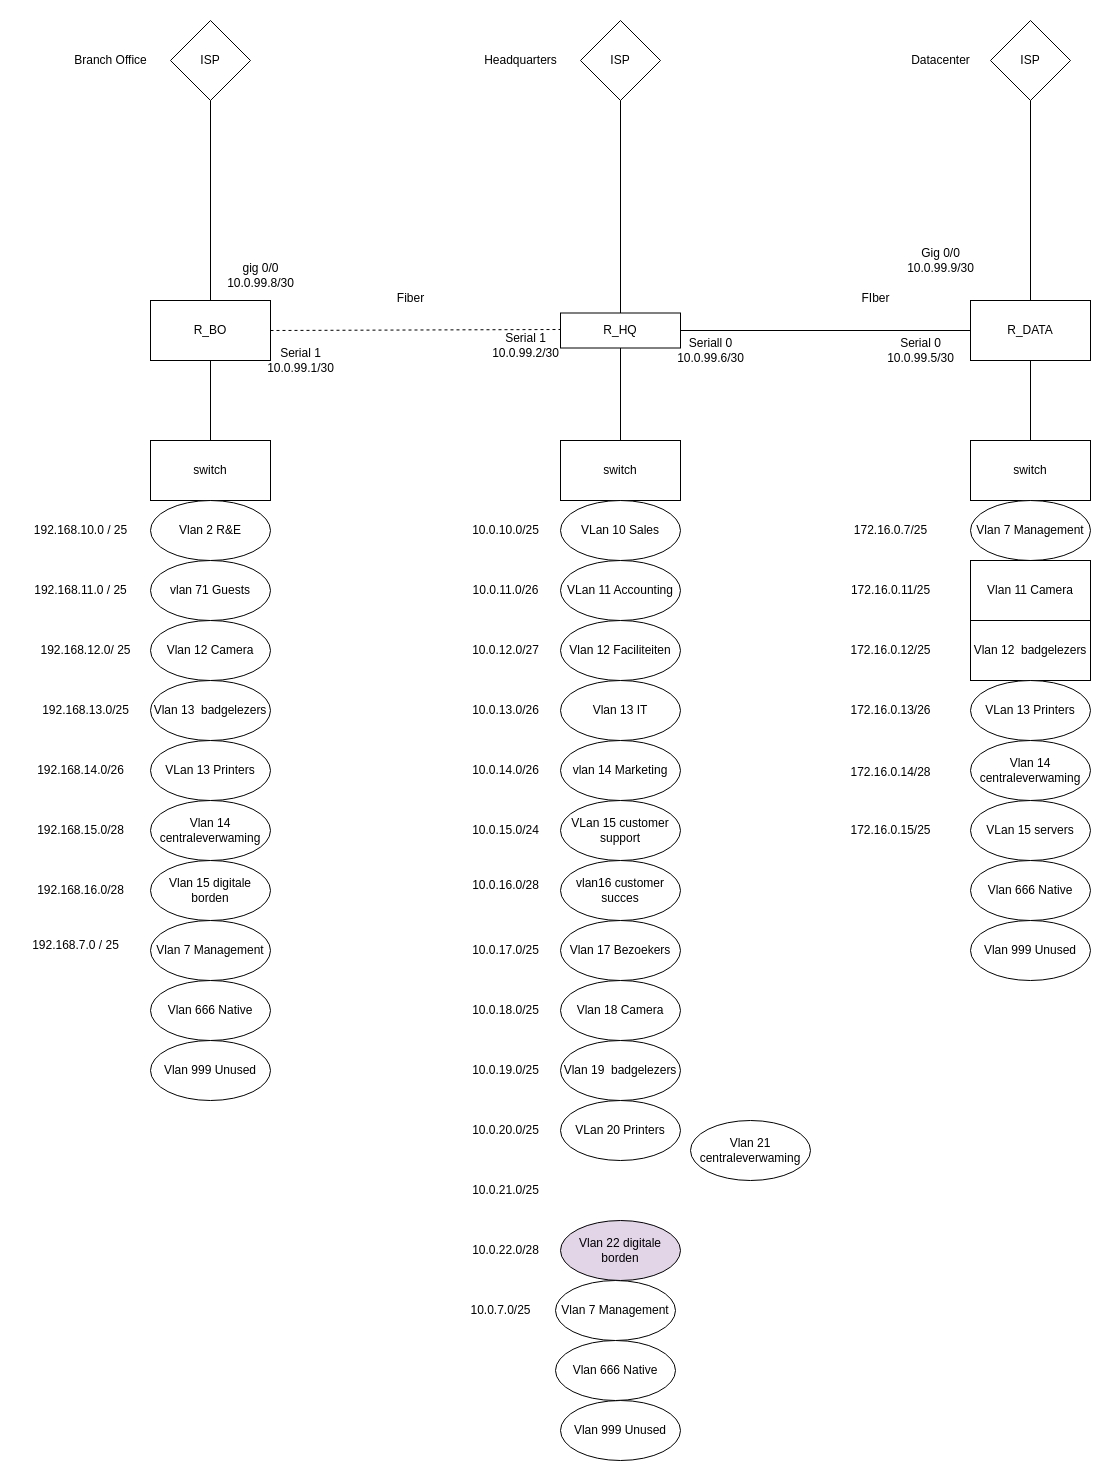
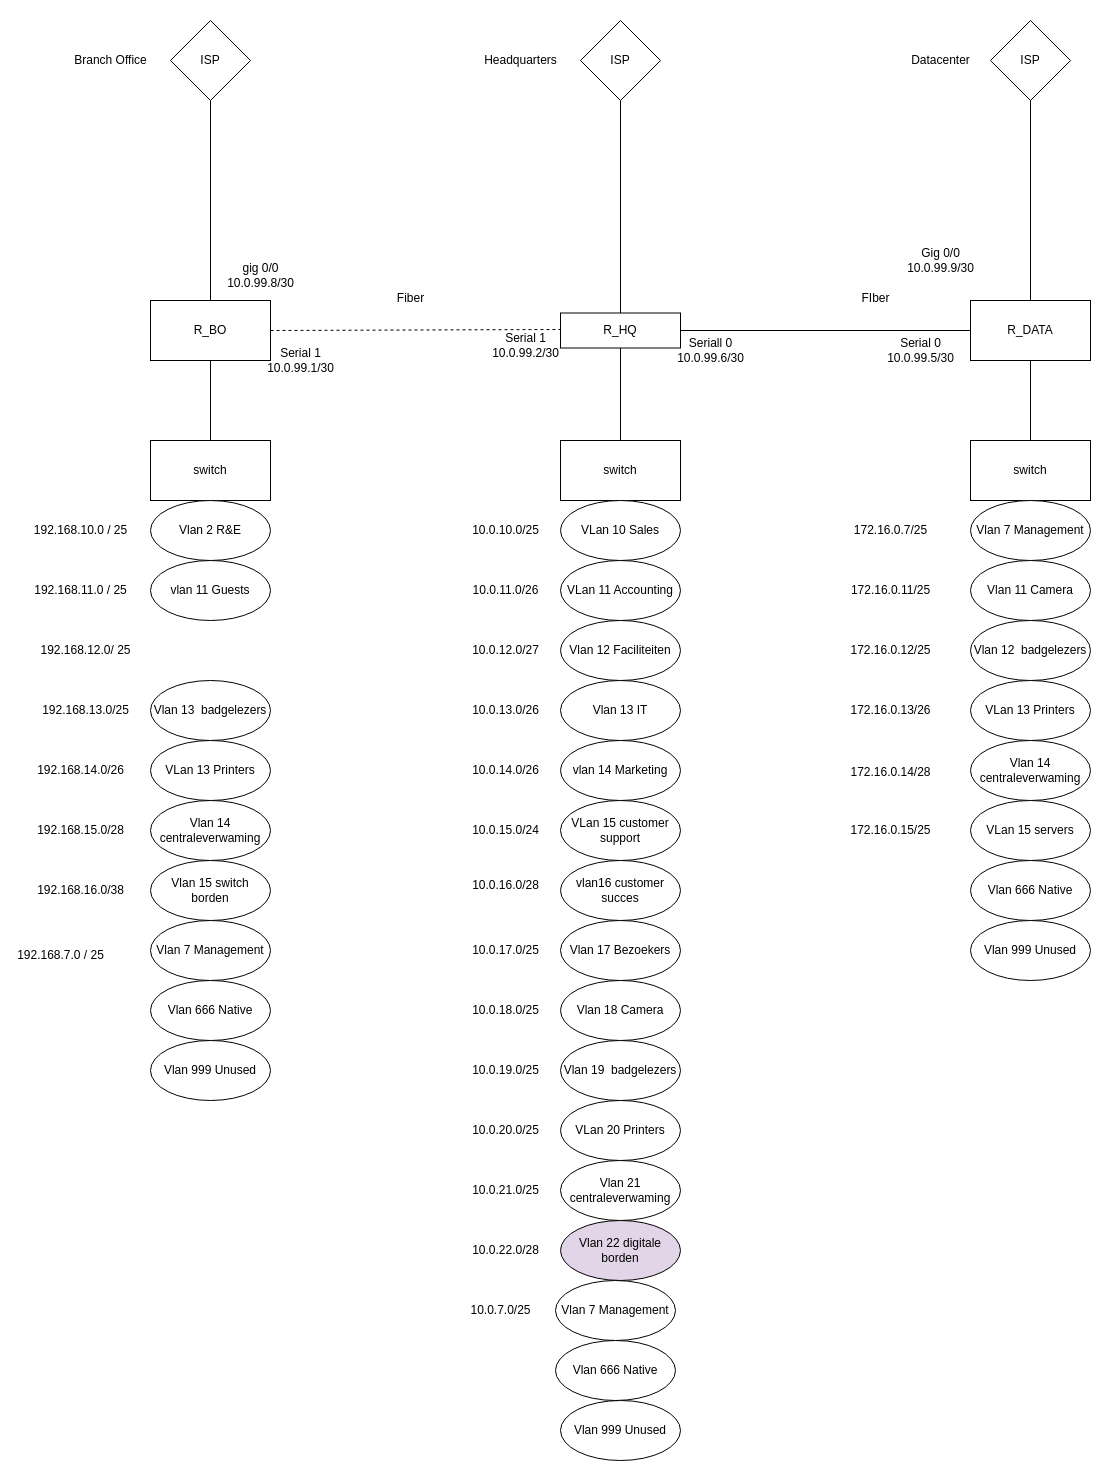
- <mxCell id="38" value="vlan 71 Guests" style="ellipse;whiteSpace=wrap;html=1;" parent="1" vertex="1"><mxGeometry x="150" y="560" width="120" height="60" as="geometry" /></mxCell>
+ <mxCell id="38" value="vlan 11 Guests" style="ellipse;whiteSpace=wrap;html=1;" parent="1" vertex="1"><mxGeometry x="150" y="560" width="120" height="60" as="geometry" /></mxCell>
- <mxCell id="51" value="Vlan 11 Camera" style="whiteSpace=wrap;html=1;rounded=0;" parent="1" vertex="1"><mxGeometry x="970" y="560" width="120" height="60" as="geometry" /></mxCell>
+ <mxCell id="51" value="Vlan 11 Camera" style="ellipse;whiteSpace=wrap;html=1;" parent="1" vertex="1"><mxGeometry x="970" y="560" width="120" height="60" as="geometry" /></mxCell>
- <mxCell id="42" value="Vlan 12 Camera" style="ellipse;whiteSpace=wrap;html=1;" parent="1" vertex="1"><mxGeometry x="150" y="620" width="120" height="60" as="geometry" /></mxCell>
- <mxCell id="50" value="Vlan 12&amp;nbsp; badgelezers" style="whiteSpace=wrap;html=1;rounded=0;" parent="1" vertex="1"><mxGeometry x="970" y="620" width="120" height="60" as="geometry" /></mxCell>
+ <mxCell id="50" value="Vlan 12&amp;nbsp; badgelezers" style="ellipse;whiteSpace=wrap;html=1;" parent="1" vertex="1"><mxGeometry x="970" y="620" width="120" height="60" as="geometry" /></mxCell>
- <mxCell id="76" value="192.168.16.0/28" style="text;html=1;align=center;verticalAlign=middle;resizable=0;points=[];autosize=1;strokeColor=none;fillColor=none;" parent="1" vertex="1"><mxGeometry x="25" y="875" width="110" height="30" as="geometry" /></mxCell>
+ <mxCell id="76" value="192.168.16.0/38" style="text;html=1;align=center;verticalAlign=middle;resizable=0;points=[];autosize=1;strokeColor=none;fillColor=none;" parent="1" vertex="1"><mxGeometry x="25" y="875" width="110" height="30" as="geometry" /></mxCell>
- <mxCell id="45" value="Vlan 15 digitale borden" style="ellipse;whiteSpace=wrap;html=1;" parent="1" vertex="1"><mxGeometry x="150" y="860" width="120" height="60" as="geometry" /></mxCell>
+ <mxCell id="45" value="Vlan 15 switch borden" style="ellipse;whiteSpace=wrap;html=1;" parent="1" vertex="1"><mxGeometry x="150" y="860" width="120" height="60" as="geometry" /></mxCell>
- <mxCell id="71" value="192.168.7.0 / 25" style="text;html=1;align=center;verticalAlign=middle;resizable=0;points=[];autosize=1;strokeColor=none;fillColor=none;" parent="1" vertex="1"><mxGeometry x="20" y="930" width="110" height="30" as="geometry" /></mxCell>
+ <mxCell id="71" value="192.168.7.0 / 25" style="text;html=1;align=center;verticalAlign=middle;resizable=0;points=[];autosize=1;strokeColor=none;fillColor=none;" parent="1" vertex="1"><mxGeometry x="5" y="940" width="110" height="30" as="geometry" /></mxCell>
- <mxCell id="24" value="Vlan 21 centraleverwaming" style="ellipse;whiteSpace=wrap;html=1;" parent="1" vertex="1"><mxGeometry x="690" y="1120" width="120" height="60" as="geometry" /></mxCell>
+ <mxCell id="24" value="Vlan 21 centraleverwaming" style="ellipse;whiteSpace=wrap;html=1;" parent="1" vertex="1"><mxGeometry x="560" y="1160" width="120" height="60" as="geometry" /></mxCell>
